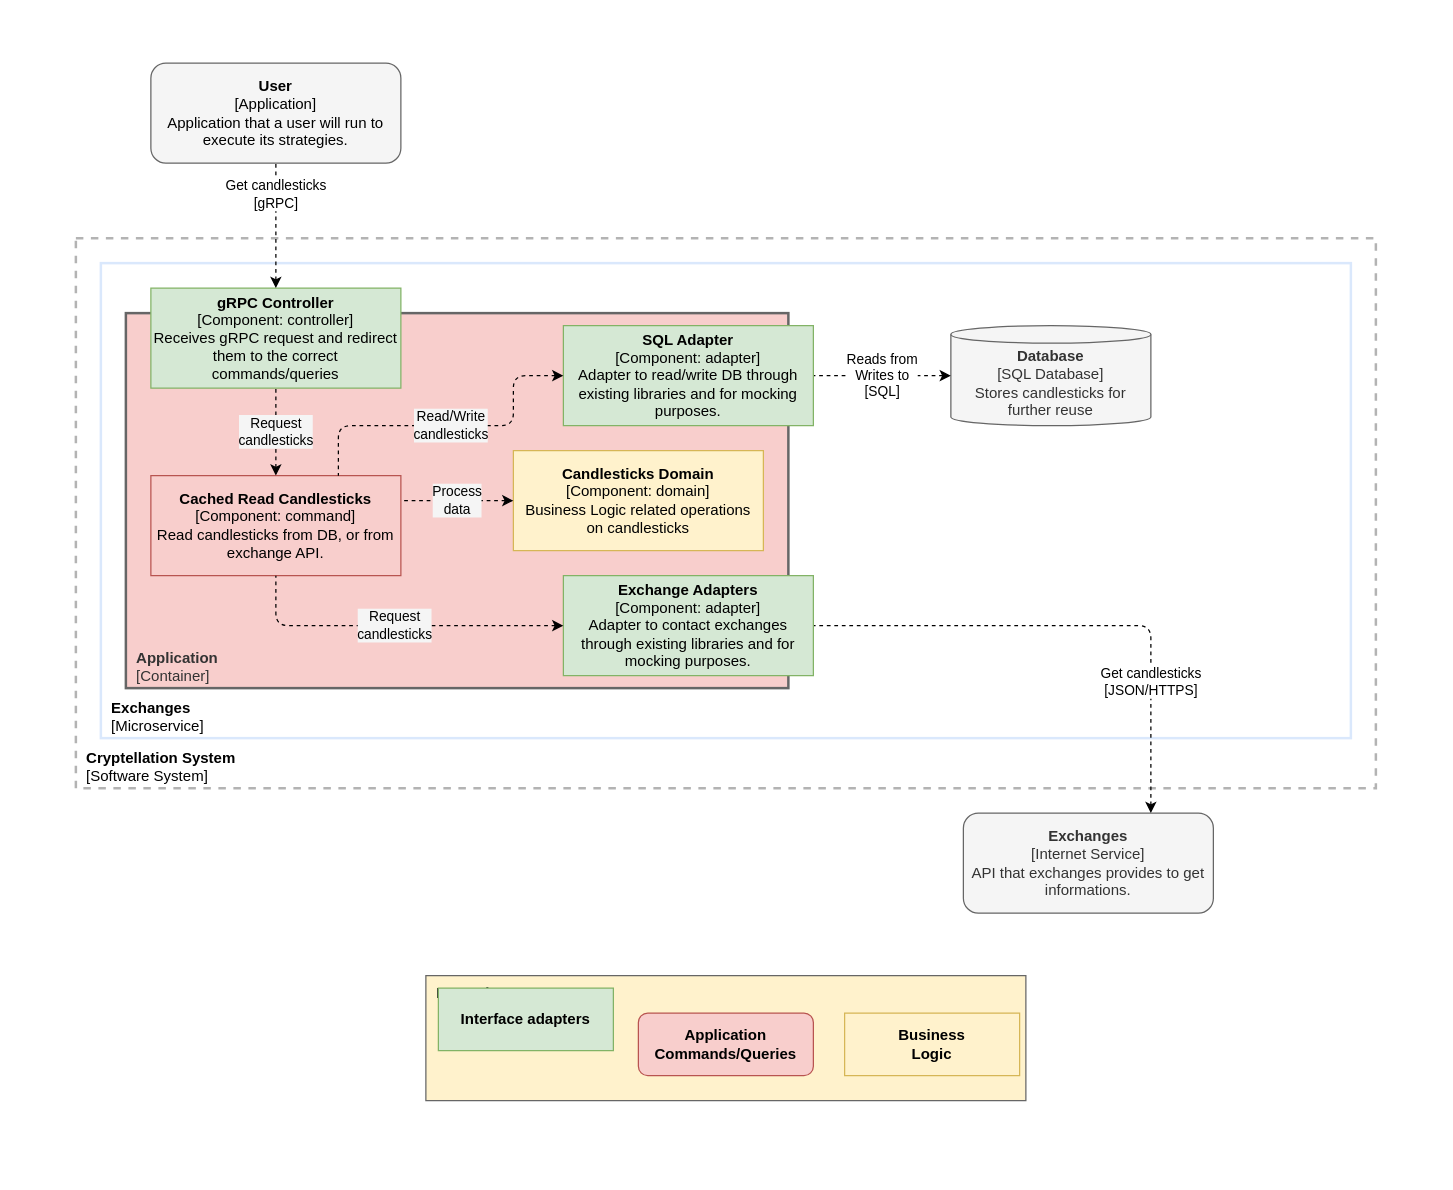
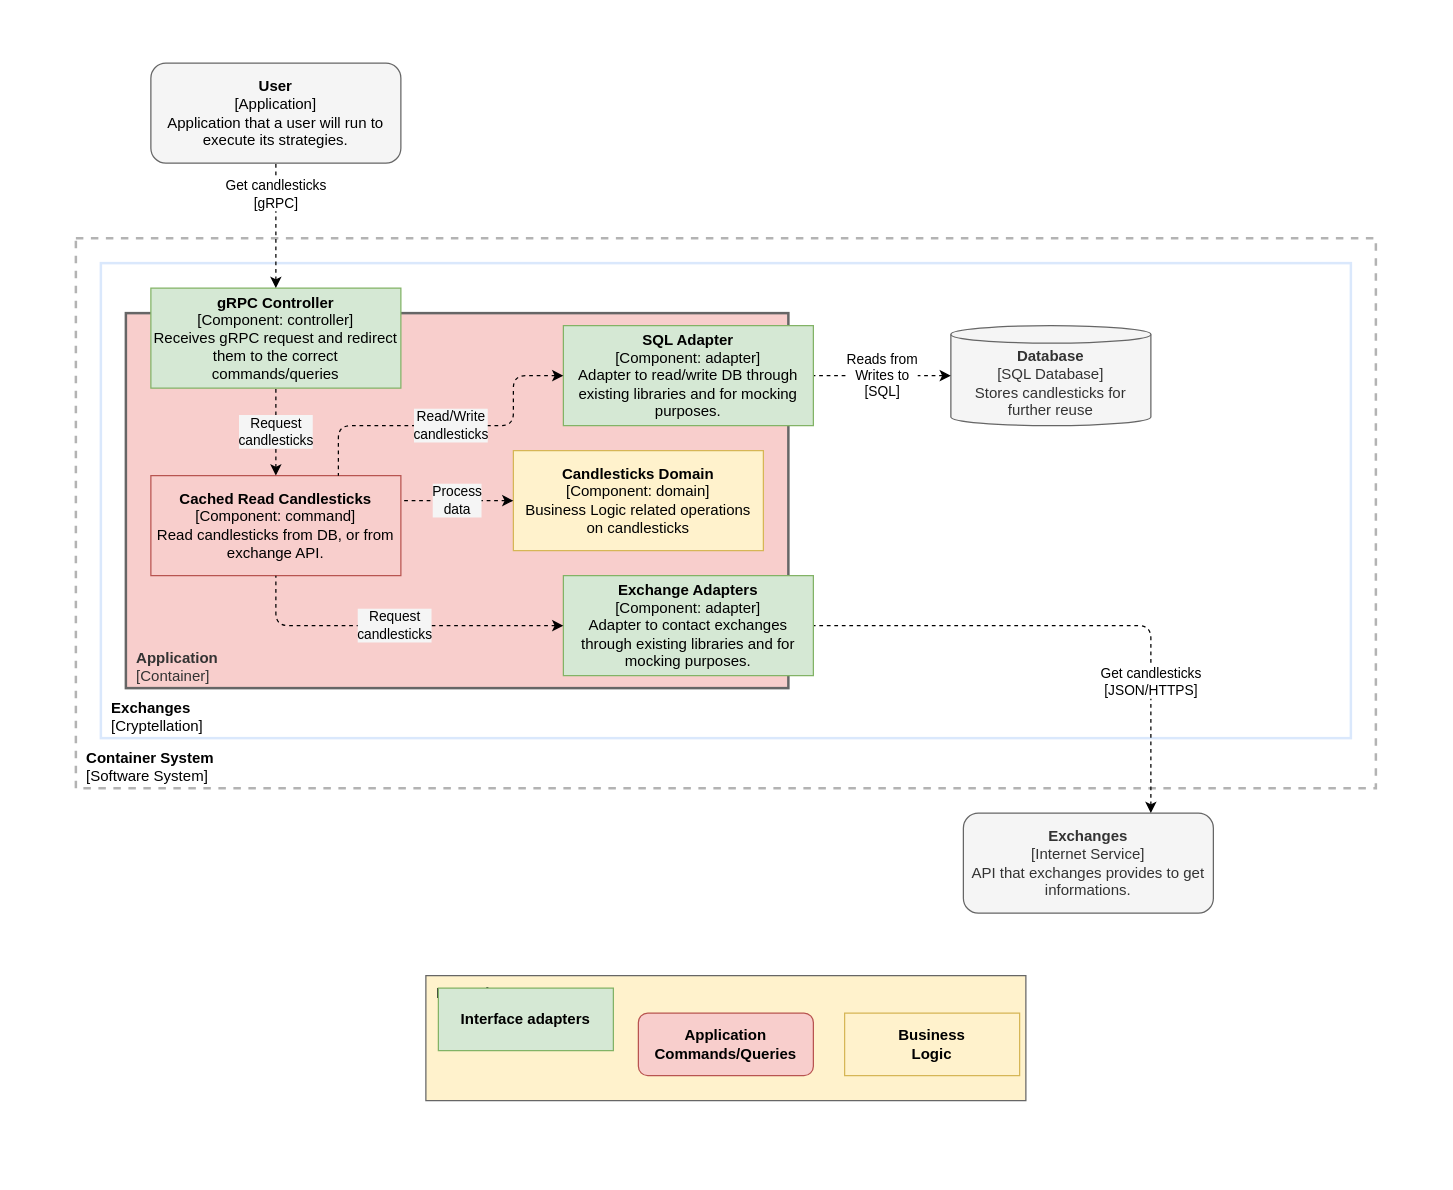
- <mxCell id="4" value="&amp;nbsp; &lt;b&gt;Exchanges&lt;/b&gt;&lt;br&gt;&amp;nbsp; [Microservice]" style="rounded=0;whiteSpace=wrap;html=1;labelBackgroundColor=none;strokeColor=#DAE8FC;strokeWidth=2;fillColor=none;verticalAlign=bottom;align=left;" parent="1" vertex="1"><mxGeometry x="80" y="210" width="1000" height="380" as="geometry" /></mxCell>
+ <mxCell id="4" value="&amp;nbsp; &lt;b&gt;Exchanges&lt;/b&gt;&lt;br&gt;&amp;nbsp; [Cryptellation]" style="rounded=0;whiteSpace=wrap;html=1;labelBackgroundColor=none;strokeColor=#DAE8FC;strokeWidth=2;fillColor=none;verticalAlign=bottom;align=left;" parent="1" vertex="1"><mxGeometry x="80" y="210" width="1000" height="380" as="geometry" /></mxCell>
- <mxCell id="3" value="&lt;b style=&quot;&quot;&gt;&amp;nbsp; Cryptellation System&lt;br&gt;&amp;nbsp;&amp;nbsp;&lt;/b&gt;&lt;span style=&quot;&quot;&gt;[Software System]&lt;/span&gt;" style="rounded=0;whiteSpace=wrap;html=1;fillColor=none;dashed=1;strokeWidth=2;strokeColor=#B3B3B3;align=left;verticalAlign=bottom;" parent="1" vertex="1"><mxGeometry x="60" y="190" width="1040" height="440" as="geometry" /></mxCell>
+ <mxCell id="3" value="&lt;b style=&quot;&quot;&gt;&amp;nbsp; Container System&lt;br&gt;&amp;nbsp;&amp;nbsp;&lt;/b&gt;&lt;span style=&quot;&quot;&gt;[Software System]&lt;/span&gt;" style="rounded=0;whiteSpace=wrap;html=1;fillColor=none;dashed=1;strokeWidth=2;strokeColor=#B3B3B3;align=left;verticalAlign=bottom;" parent="1" vertex="1"><mxGeometry x="60" y="190" width="1040" height="440" as="geometry" /></mxCell>
